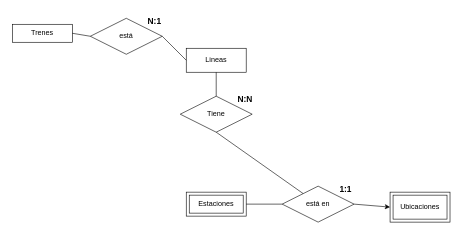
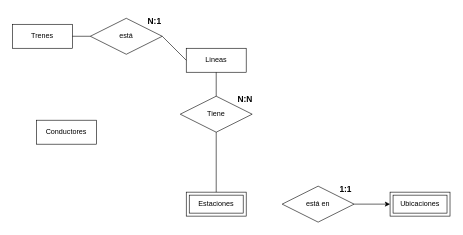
- <mxCell id="3" value="Trenes" style="whiteSpace=wrap;html=1;align=center;" vertex="1" parent="1"><mxGeometry x="20" y="40" width="100" height="30" as="geometry" /></mxCell>
+ <mxCell id="3" value="Trenes" style="whiteSpace=wrap;html=1;align=center;" vertex="1" parent="1"><mxGeometry x="20" y="40" width="100" height="40" as="geometry" /></mxCell>
+ <mxCell id="15" value="Conductores" style="whiteSpace=wrap;html=1;align=center;" vertex="1" parent="1"><mxGeometry x="60" y="200" width="100" height="40" as="geometry" /></mxCell>
- <mxCell id="11" value="" style="endArrow=none;html=1;rounded=0;exitX=0.5;exitY=1;exitDx=0;exitDy=0;" edge="1" parent="1" source="9" target="12"><mxGeometry relative="1" as="geometry"><mxPoint x="180" y="280" as="sourcePoint" /><mxPoint x="340" y="280" as="targetPoint" /></mxGeometry></mxCell>
+ <mxCell id="11" value="" style="endArrow=none;html=1;rounded=0;entryX=0.5;entryY=0;entryDx=0;entryDy=0;exitX=0.5;exitY=1;exitDx=0;exitDy=0;" edge="1" parent="1" source="9" target="4"><mxGeometry relative="1" as="geometry"><mxPoint x="180" y="280" as="sourcePoint" /><mxPoint x="340" y="280" as="targetPoint" /></mxGeometry></mxCell>
- <mxCell id="13" value="" style="endArrow=none;html=1;rounded=0;entryX=1;entryY=0.5;entryDx=0;entryDy=0;exitX=0;exitY=0.5;exitDx=0;exitDy=0;" edge="1" parent="1" source="12" target="4"><mxGeometry relative="1" as="geometry"><mxPoint x="280" y="190" as="sourcePoint" /><mxPoint x="440" y="190" as="targetPoint" /></mxGeometry></mxCell>
- <mxCell id="5" value="Ubicaciones" style="shape=ext;margin=3;double=1;whiteSpace=wrap;html=1;align=center;" vertex="1" parent="1"><mxGeometry x="650" y="320" width="100" height="50" as="geometry" /></mxCell>
+ <mxCell id="5" value="Ubicaciones" style="shape=ext;margin=3;double=1;whiteSpace=wrap;html=1;align=center;" vertex="1" parent="1"><mxGeometry x="650" y="320" width="100" height="40" as="geometry" /></mxCell>
